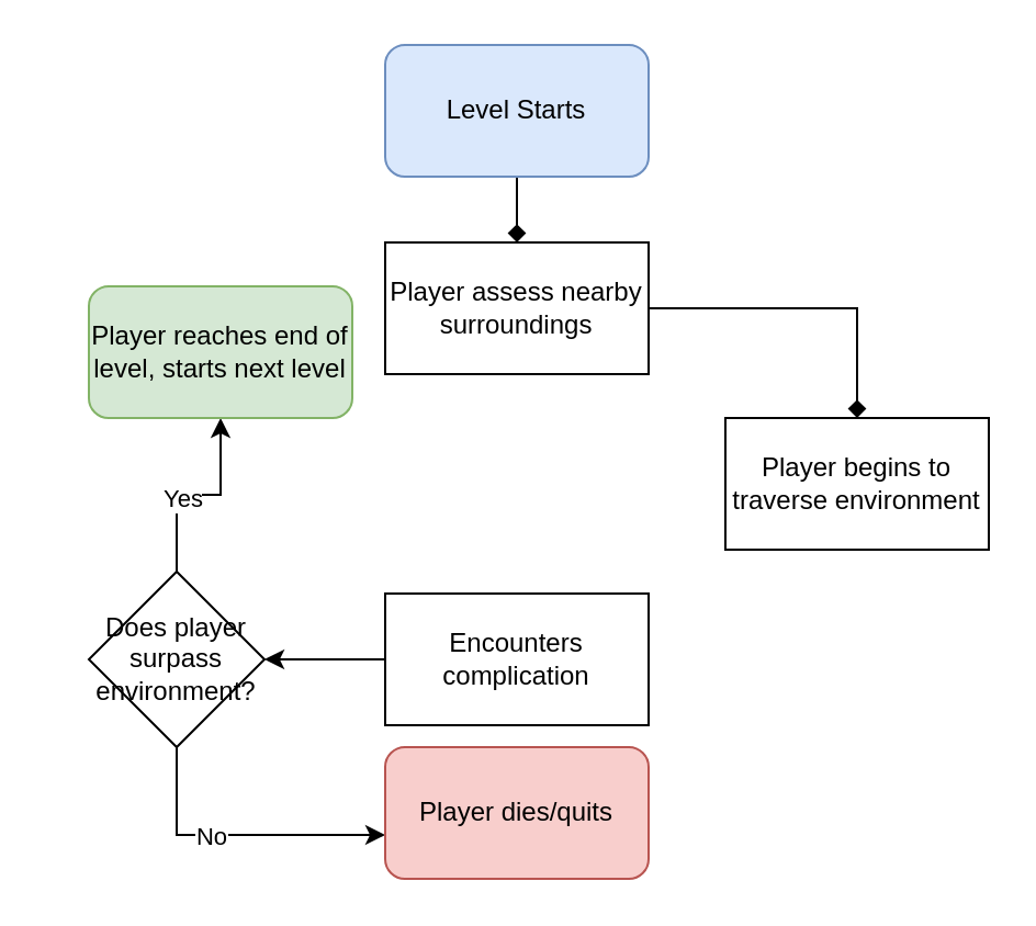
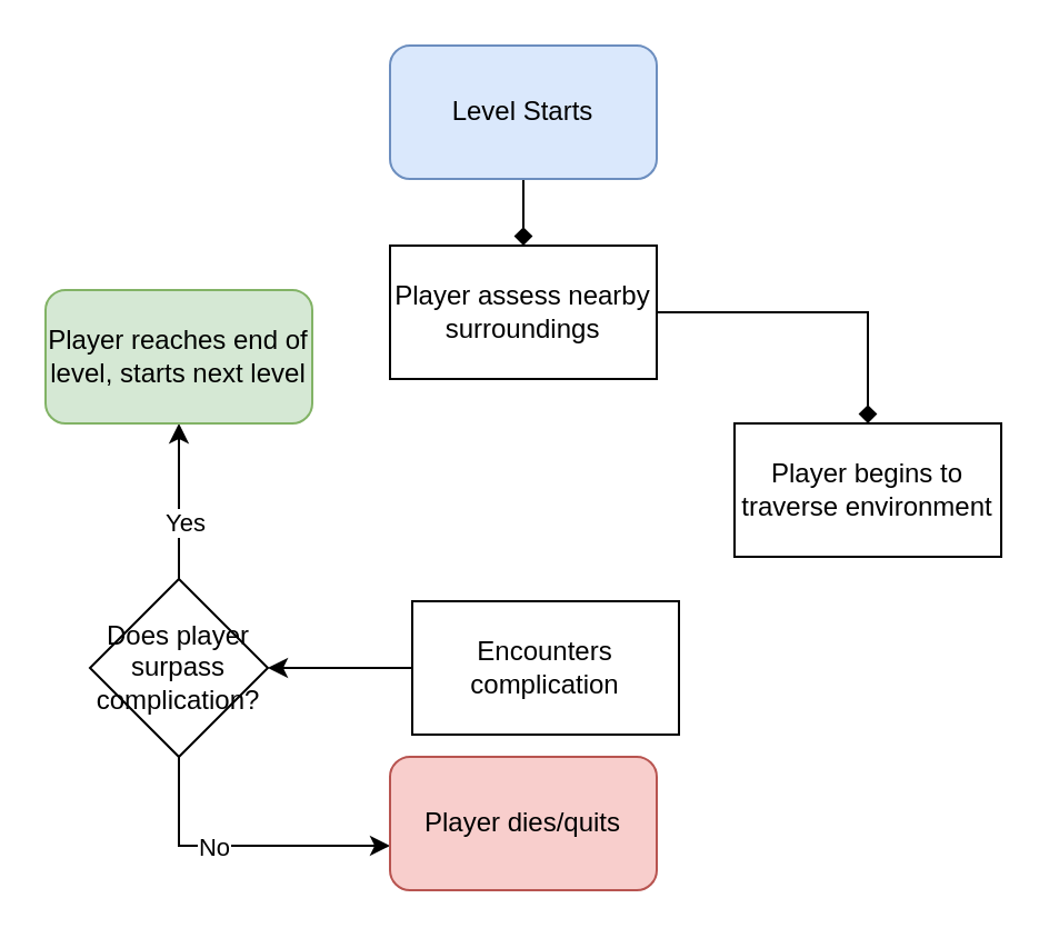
- <mxCell id="15" value="Player reaches end of level, starts next level" style="rounded=1;whiteSpace=wrap;html=1;fillColor=#d5e8d4;strokeColor=#82b366;" vertex="1" parent="1"><mxGeometry x="40" y="130" width="120" height="60" as="geometry" /></mxCell>
+ <mxCell id="15" value="Player reaches end of level, starts next level" style="rounded=1;whiteSpace=wrap;html=1;fillColor=#d5e8d4;strokeColor=#82b366;" vertex="1" parent="1"><mxGeometry x="20" y="130" width="120" height="60" as="geometry" /></mxCell>
- <mxCell id="13" value="Does player surpass environment?" style="rhombus;whiteSpace=wrap;html=1;" vertex="1" parent="1"><mxGeometry x="40" y="260" width="80" height="80" as="geometry" /></mxCell>
+ <mxCell id="13" value="Does player surpass complication?" style="rhombus;whiteSpace=wrap;html=1;" vertex="1" parent="1"><mxGeometry x="40" y="260" width="80" height="80" as="geometry" /></mxCell>
- <mxCell id="8" value="Encounters complication" style="rounded=0;whiteSpace=wrap;html=1;" vertex="1" parent="1"><mxGeometry x="175" y="270" width="120" height="60" as="geometry" /></mxCell>
+ <mxCell id="8" value="Encounters complication" style="rounded=0;whiteSpace=wrap;html=1;" vertex="1" parent="1"><mxGeometry x="185" y="270" width="120" height="60" as="geometry" /></mxCell>
